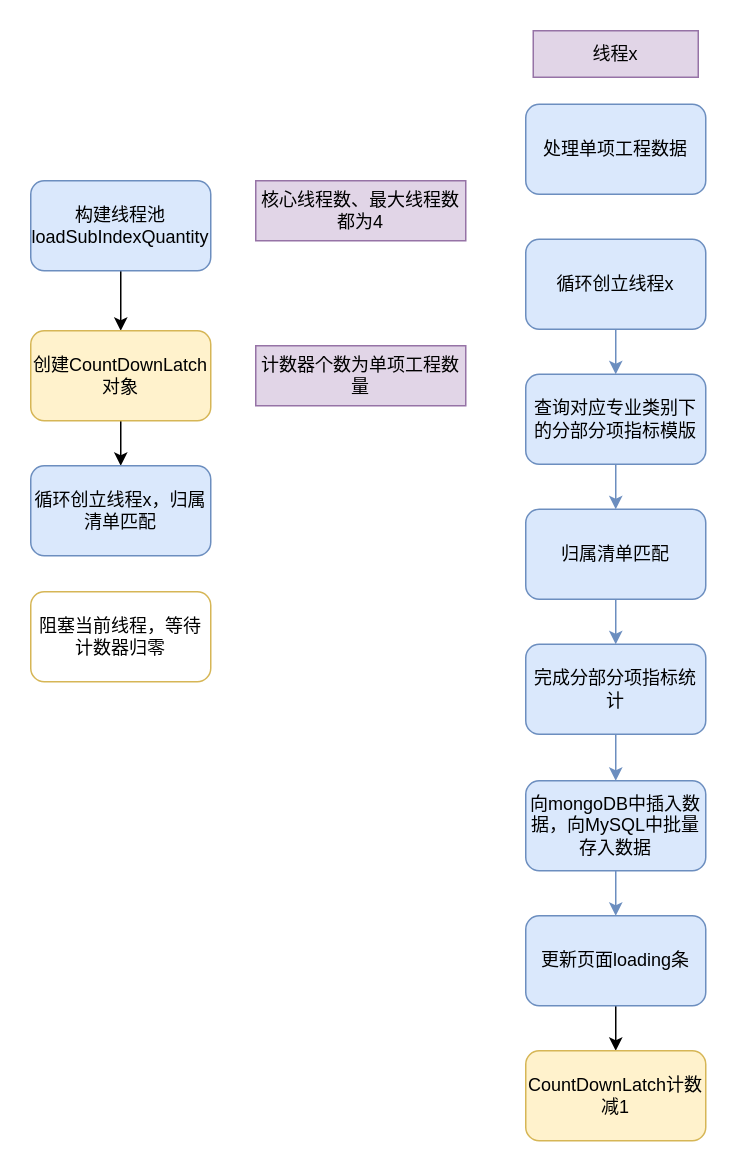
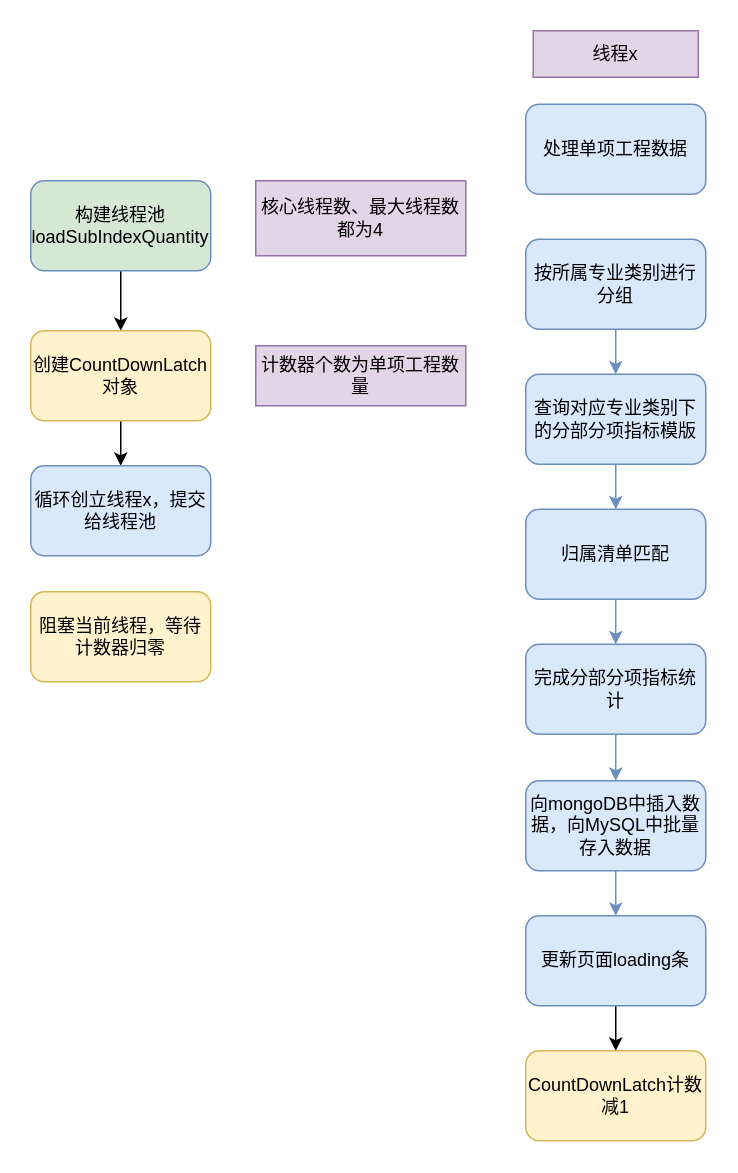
- <mxCell id="4" value="核心线程数、最大线程数都为4" style="rounded=0;whiteSpace=wrap;html=1;fillColor=#e1d5e7;strokeColor=#9673a6;" vertex="1" parent="1"><mxGeometry x="170" y="120" width="140" height="40" as="geometry" /></mxCell>
+ <mxCell id="4" value="核心线程数、最大线程数都为4" style="rounded=0;whiteSpace=wrap;html=1;fillColor=#e1d5e7;strokeColor=#9673a6;" vertex="1" parent="1"><mxGeometry x="170" y="120" width="140" height="50" as="geometry" /></mxCell>
- <mxCell id="3" value="构建线程池loadSubIndexQuantity" style="rounded=1;whiteSpace=wrap;html=1;fillColor=#dae8fc;strokeColor=#6c8ebf;" vertex="1" parent="1"><mxGeometry x="20" y="120" width="120" height="60" as="geometry" /></mxCell>
+ <mxCell id="3" value="构建线程池loadSubIndexQuantity" style="rounded=1;whiteSpace=wrap;html=1;fillColor=#d5e8d4;strokeColor=#6c8ebf;" vertex="1" parent="1"><mxGeometry x="20" y="120" width="120" height="60" as="geometry" /></mxCell>
- <mxCell id="11" value="循环创立线程x" style="rounded=1;whiteSpace=wrap;html=1;fillColor=#dae8fc;strokeColor=#6c8ebf;" vertex="1" parent="1"><mxGeometry x="350" y="159" width="120" height="60" as="geometry" /></mxCell>
+ <mxCell id="11" value="按所属专业类别进行分组" style="rounded=1;whiteSpace=wrap;html=1;fillColor=#dae8fc;strokeColor=#6c8ebf;" vertex="1" parent="1"><mxGeometry x="350" y="159" width="120" height="60" as="geometry" /></mxCell>
- <mxCell id="8" value="循环创立线程x，归属清单匹配" style="rounded=1;whiteSpace=wrap;html=1;fillColor=#dae8fc;strokeColor=#6c8ebf;" vertex="1" parent="1"><mxGeometry x="20" y="310" width="120" height="60" as="geometry" /></mxCell>
+ <mxCell id="8" value="循环创立线程x，提交给线程池" style="rounded=1;whiteSpace=wrap;html=1;fillColor=#dae8fc;strokeColor=#6c8ebf;" vertex="1" parent="1"><mxGeometry x="20" y="310" width="120" height="60" as="geometry" /></mxCell>
- <mxCell id="23" value="阻塞当前线程，等待计数器归零" style="rounded=1;whiteSpace=wrap;html=1;fillColor=#ffffff;strokeColor=#d6b656;" vertex="1" parent="1"><mxGeometry x="20" y="394" width="120" height="60" as="geometry" /></mxCell>
+ <mxCell id="23" value="阻塞当前线程，等待计数器归零" style="rounded=1;whiteSpace=wrap;html=1;fillColor=#fff2cc;strokeColor=#d6b656;" vertex="1" parent="1"><mxGeometry x="20" y="394" width="120" height="60" as="geometry" /></mxCell>
